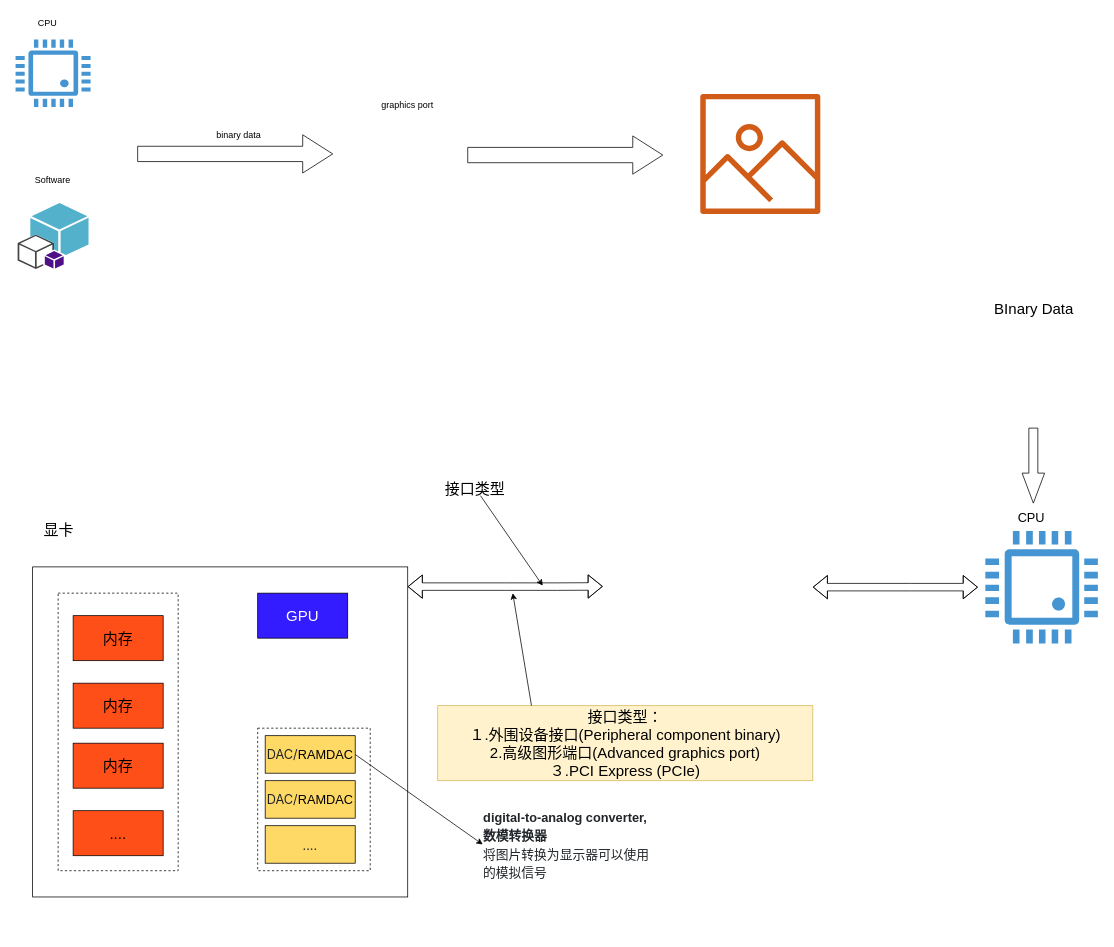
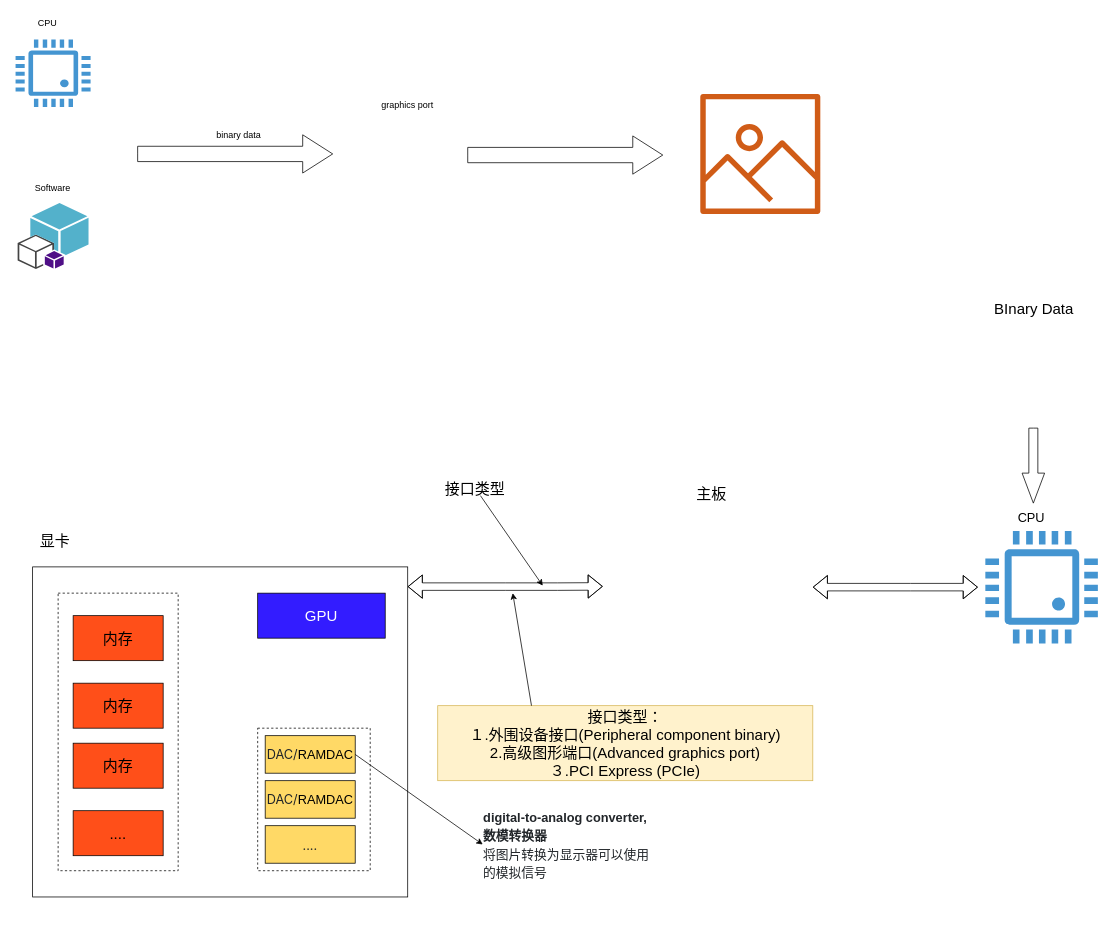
- <mxCell id="9" value="Software" style="text;html=1;strokeColor=none;fillColor=none;align=center;verticalAlign=middle;whiteSpace=wrap;rounded=0;" vertex="1" parent="1"><mxGeometry x="50.25" y="230" width="40" height="20" as="geometry" /></mxCell>
+ <mxCell id="9" value="Software" style="text;html=1;strokeColor=none;fillColor=none;align=center;verticalAlign=middle;whiteSpace=wrap;rounded=0;" vertex="1" parent="1"><mxGeometry x="50.25" y="240" width="40" height="20" as="geometry" /></mxCell>
+ <mxCell id="31" value="主板" style="text;html=1;strokeColor=none;fillColor=none;align=center;verticalAlign=middle;whiteSpace=wrap;rounded=0;shadow=0;labelBackgroundColor=none;fontSize=20;fontColor=#000000;movable=1;resizable=1;rotatable=1;deletable=1;editable=1;connectable=1;" vertex="1" parent="14"><mxGeometry x="880" y="7" width="90" height="20" as="geometry" /></mxCell>
- <mxCell id="17" value="显卡" style="text;html=1;strokeColor=none;fillColor=none;align=center;verticalAlign=middle;whiteSpace=wrap;rounded=0;fontSize=20;movable=1;resizable=1;rotatable=1;deletable=1;editable=1;connectable=1;" vertex="1" parent="14"><mxGeometry x="5" y="55" width="100" height="20" as="geometry" /></mxCell>
+ <mxCell id="17" value="显卡" style="text;html=1;strokeColor=none;fillColor=none;align=center;verticalAlign=middle;whiteSpace=wrap;rounded=0;fontSize=20;movable=1;resizable=1;rotatable=1;deletable=1;editable=1;connectable=1;" vertex="1" parent="14"><mxGeometry y="70" width="100" height="20" as="geometry" /></mxCell>
- <mxCell id="23" value="GPU" style="rounded=0;whiteSpace=wrap;html=1;shadow=0;fillColor=#331CFF;fontSize=20;fontColor=#FFFFFF;movable=1;resizable=1;rotatable=1;deletable=1;editable=1;connectable=1;" vertex="1" parent="14"><mxGeometry x="320" y="150" width="120" height="60" as="geometry" /></mxCell>
+ <mxCell id="23" value="GPU" style="rounded=0;whiteSpace=wrap;html=1;shadow=0;fillColor=#331CFF;fontSize=20;fontColor=#FFFFFF;movable=1;resizable=1;rotatable=1;deletable=1;editable=1;connectable=1;" vertex="1" parent="14"><mxGeometry x="320" y="150" width="170" height="60" as="geometry" /></mxCell>
